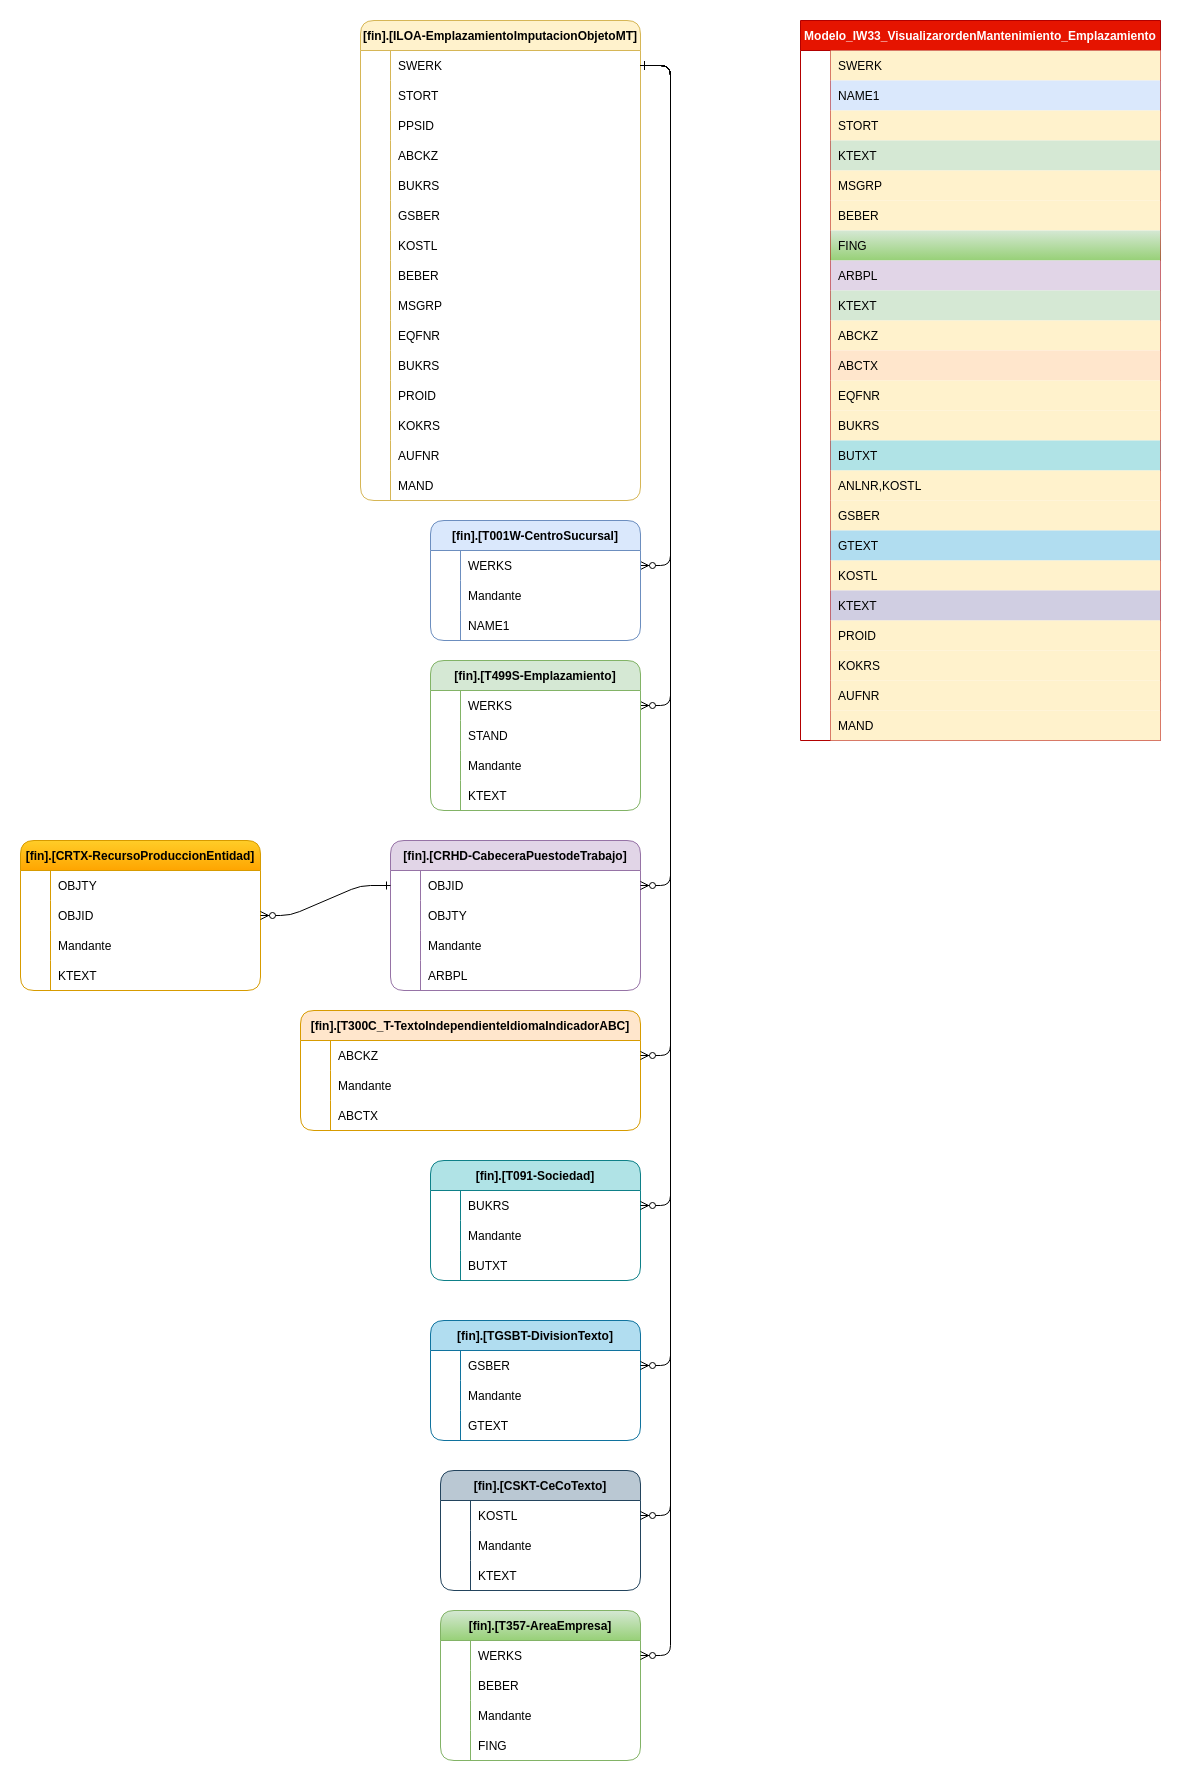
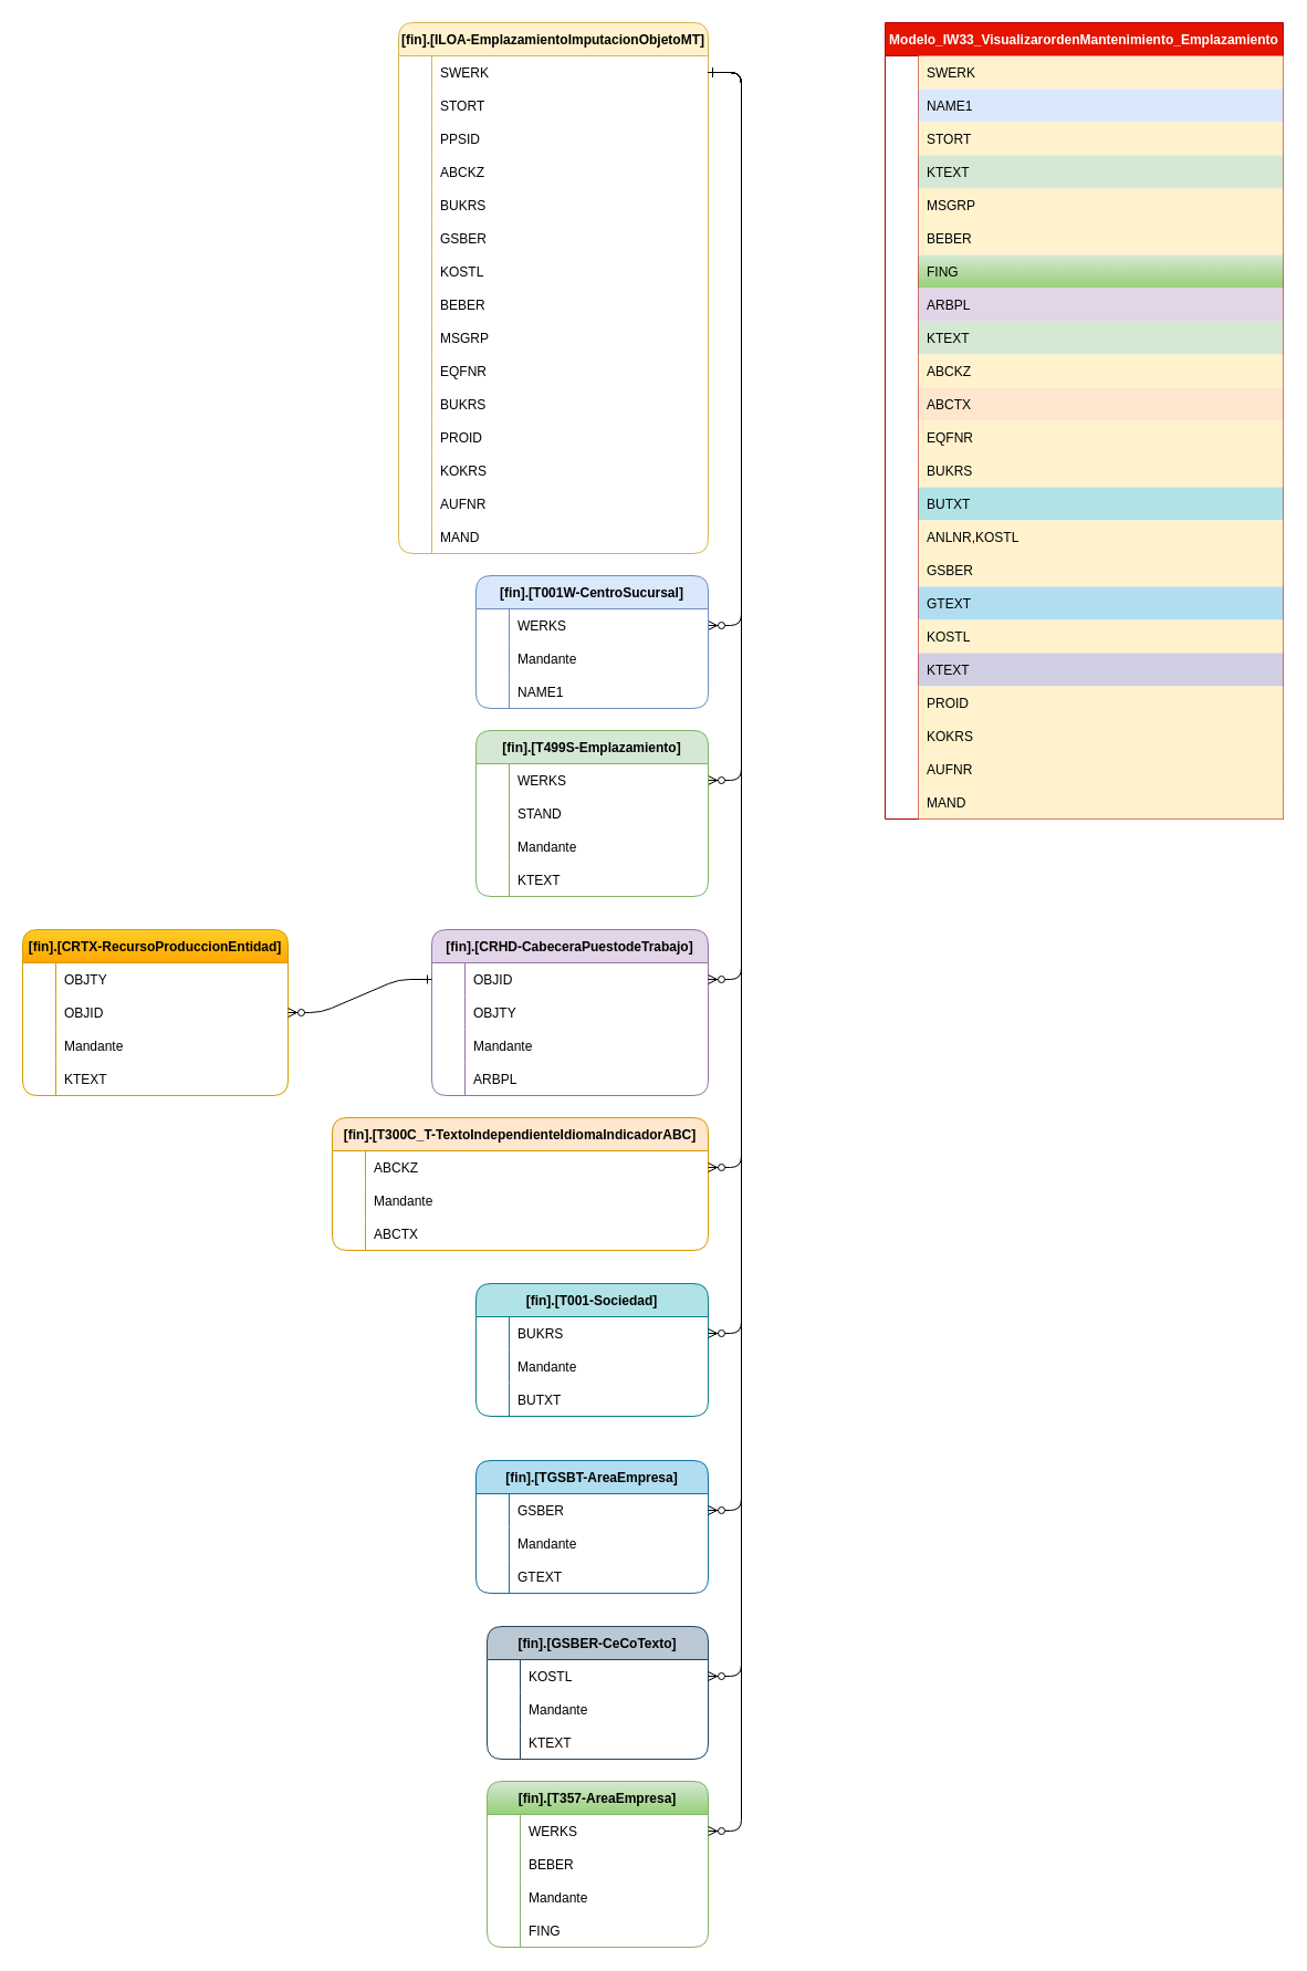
- <mxCell id="166" value="[fin].[T091-Sociedad]" style="shape=table;startSize=30;container=1;collapsible=1;childLayout=tableLayout;fixedRows=1;rowLines=0;fontStyle=1;align=center;resizeLast=1;rounded=1;fillColor=#b0e3e6;strokeColor=#0e8088;" vertex="1" parent="1"><mxGeometry x="430" y="1160" width="210" height="120" as="geometry" /></mxCell>
+ <mxCell id="166" value="[fin].[T001-Sociedad]" style="shape=table;startSize=30;container=1;collapsible=1;childLayout=tableLayout;fixedRows=1;rowLines=0;fontStyle=1;align=center;resizeLast=1;rounded=1;fillColor=#b0e3e6;strokeColor=#0e8088;" vertex="1" parent="1"><mxGeometry x="430" y="1160" width="210" height="120" as="geometry" /></mxCell>
- <mxCell id="176" value="[fin].[TGSBT-DivisionTexto]" style="shape=table;startSize=30;container=1;collapsible=1;childLayout=tableLayout;fixedRows=1;rowLines=0;fontStyle=1;align=center;resizeLast=1;rounded=1;fillColor=#b1ddf0;strokeColor=#10739e;" vertex="1" parent="1"><mxGeometry x="430" y="1320" width="210" height="120" as="geometry" /></mxCell>
+ <mxCell id="176" value="[fin].[TGSBT-AreaEmpresa]" style="shape=table;startSize=30;container=1;collapsible=1;childLayout=tableLayout;fixedRows=1;rowLines=0;fontStyle=1;align=center;resizeLast=1;rounded=1;fillColor=#b1ddf0;strokeColor=#10739e;" vertex="1" parent="1"><mxGeometry x="430" y="1320" width="210" height="120" as="geometry" /></mxCell>
- <mxCell id="186" value="[fin].[CSKT-CeCoTexto]" style="shape=table;startSize=30;container=1;collapsible=1;childLayout=tableLayout;fixedRows=1;rowLines=0;fontStyle=1;align=center;resizeLast=1;rounded=1;fillColor=#bac8d3;strokeColor=#23445d;" vertex="1" parent="1"><mxGeometry x="440" y="1470" width="200" height="120" as="geometry" /></mxCell>
+ <mxCell id="186" value="[fin].[GSBER-CeCoTexto]" style="shape=table;startSize=30;container=1;collapsible=1;childLayout=tableLayout;fixedRows=1;rowLines=0;fontStyle=1;align=center;resizeLast=1;rounded=1;fillColor=#bac8d3;strokeColor=#23445d;" vertex="1" parent="1"><mxGeometry x="440" y="1470" width="200" height="120" as="geometry" /></mxCell>
